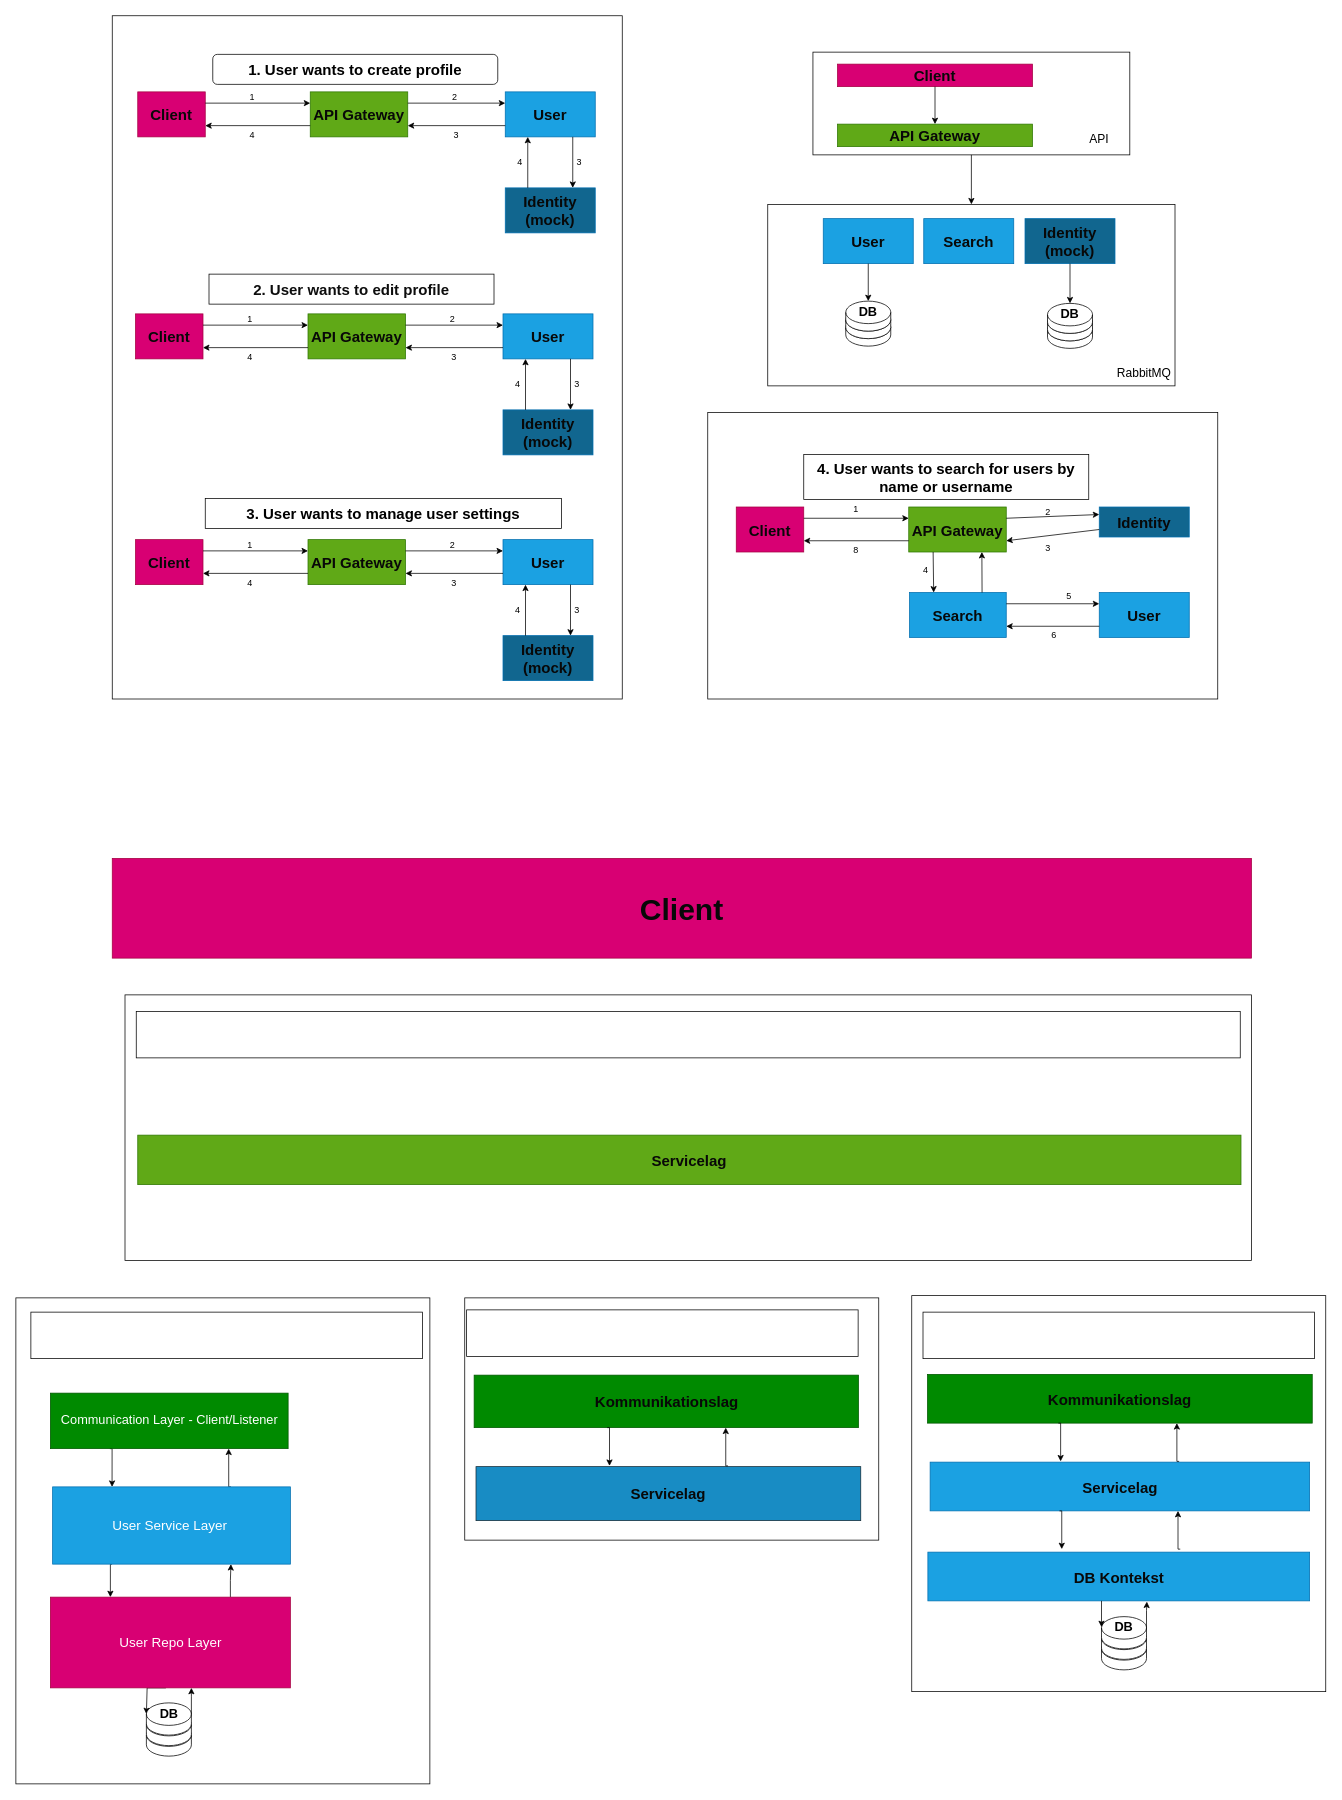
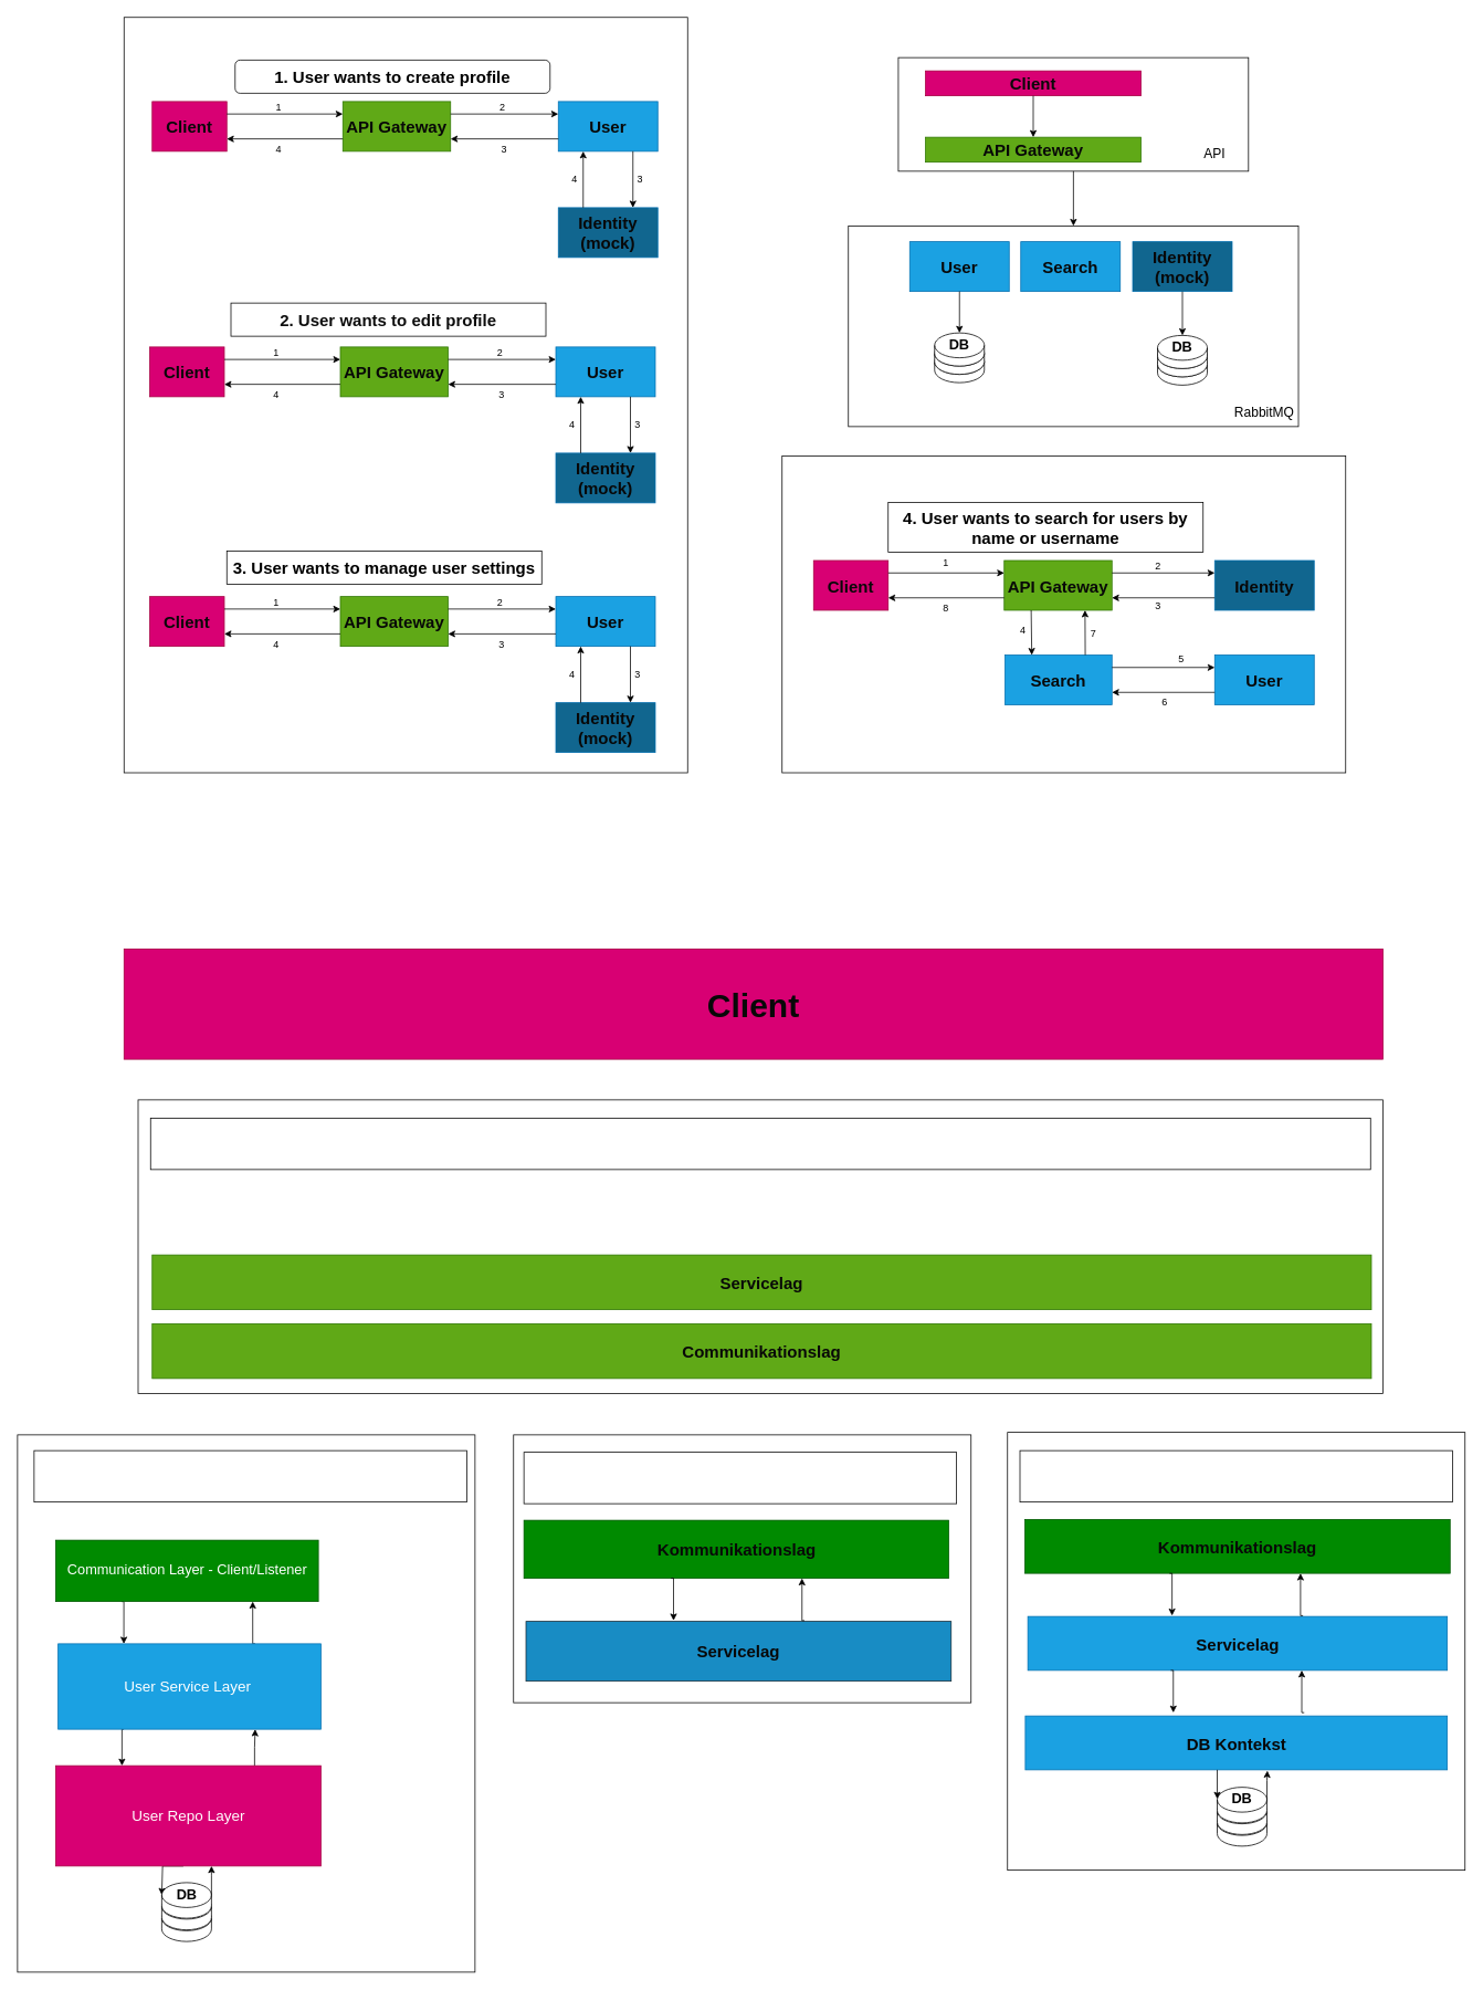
- <mxCell id="24" value="&lt;font size=&quot;1&quot;&gt;&lt;b style=&quot;font-size: 20px;&quot;&gt;3. User wants to manage user settings&lt;/b&gt;&lt;/font&gt;" style="rounded=0;whiteSpace=wrap;html=1;flipV=0;flipH=1;direction=west;labelPosition=center;verticalLabelPosition=middle;align=center;verticalAlign=middle;" parent="1" vertex="1"><mxGeometry x="273" y="664" width="475" height="40" as="geometry" /></mxCell>
+ <mxCell id="24" value="&lt;font size=&quot;1&quot;&gt;&lt;b style=&quot;font-size: 20px;&quot;&gt;3. User wants to manage user settings&lt;/b&gt;&lt;/font&gt;" style="rounded=0;whiteSpace=wrap;html=1;flipV=0;flipH=1;direction=west;labelPosition=center;verticalLabelPosition=middle;align=center;verticalAlign=middle;" parent="1" vertex="1"><mxGeometry x="273" y="664" width="380" height="40" as="geometry" /></mxCell>
- <mxCell id="37" value="&lt;font size=&quot;1&quot; color=&quot;#080808&quot;&gt;&lt;b style=&quot;font-size: 20px;&quot;&gt;Identity&lt;/b&gt;&lt;/font&gt;" style="rounded=0;whiteSpace=wrap;html=1;fillColor=#11668F;fontColor=#ffffff;strokeColor=#006EAF;" parent="1" vertex="1"><mxGeometry x="1465" y="675.5" width="120" height="40" as="geometry" /></mxCell>
+ <mxCell id="37" value="&lt;font size=&quot;1&quot; color=&quot;#080808&quot;&gt;&lt;b style=&quot;font-size: 20px;&quot;&gt;Identity&lt;/b&gt;&lt;/font&gt;" style="rounded=0;whiteSpace=wrap;html=1;fillColor=#11668F;fontColor=#ffffff;strokeColor=#006EAF;" parent="1" vertex="1"><mxGeometry x="1465" y="675.5" width="120" height="60" as="geometry" /></mxCell>
+ <mxCell id="48" value="7" style="text;html=1;strokeColor=none;fillColor=none;align=center;verticalAlign=middle;whiteSpace=wrap;rounded=0;" parent="1" vertex="1"><mxGeometry x="1289" y="748.5" width="60" height="30" as="geometry" /></mxCell>
+ <mxCell id="120" value="&lt;b style=&quot;border-color: var(--border-color); color: rgb(8, 8, 8); font-size: 20px;&quot;&gt;Communikationslag&lt;/b&gt;" style="rounded=0;whiteSpace=wrap;html=1;fillColor=#60a917;fontColor=#ffffff;strokeColor=#2D7600;flipV=0;flipH=1;direction=west;labelPosition=center;verticalLabelPosition=middle;align=center;verticalAlign=middle;" parent="1" vertex="1"><mxGeometry x="183" y="1596" width="1471" height="66" as="geometry" /></mxCell>
- <mxCell id="113" value="&lt;font size=&quot;1&quot; color=&quot;#ffffff&quot;&gt;&lt;b style=&quot;font-size: 32px;&quot;&gt;Search Service&lt;/b&gt;&lt;/font&gt;" style="rounded=0;whiteSpace=wrap;html=1;flipV=0;flipH=1;direction=west;labelPosition=center;verticalLabelPosition=middle;align=center;verticalAlign=middle;" parent="1" vertex="1"><mxGeometry x="621.5" y="1746" width="522" height="62" as="geometry" /></mxCell>
+ <mxCell id="113" value="&lt;font size=&quot;1&quot; color=&quot;#ffffff&quot;&gt;&lt;b style=&quot;font-size: 32px;&quot;&gt;Search Service&lt;/b&gt;&lt;/font&gt;" style="rounded=0;whiteSpace=wrap;html=1;flipV=0;flipH=1;direction=west;labelPosition=center;verticalLabelPosition=middle;align=center;verticalAlign=middle;" parent="1" vertex="1"><mxGeometry x="631.5" y="1751" width="522" height="62" as="geometry" /></mxCell>
